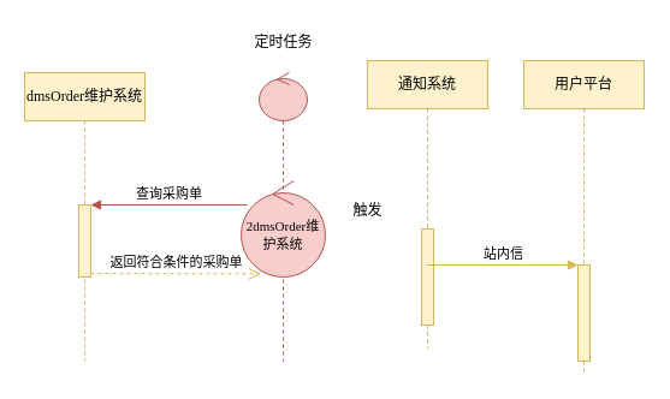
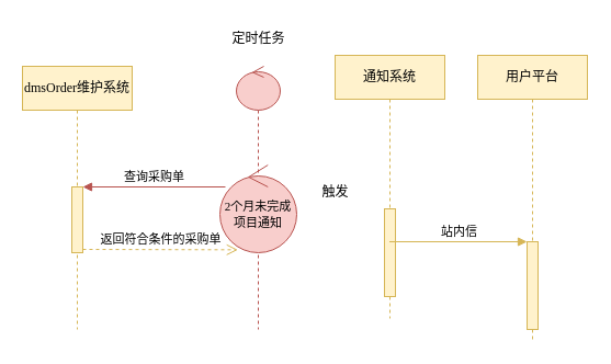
- <mxCell id="5" value="&lt;span style=&quot;font-size: 11px; background-color: rgb(248, 206, 204);&quot;&gt;2dmsOrder维护系统&lt;/span&gt;" style="ellipse;shape=umlControl;whiteSpace=wrap;html=1;fontFamily=仿宋;fillColor=#f8cecc;strokeColor=#b85450;" vertex="1" parent="1"><mxGeometry x="200" y="150" width="70" height="80" as="geometry" /></mxCell>
+ <mxCell id="5" value="&lt;span style=&quot;font-size: 11px; background-color: rgb(248, 206, 204);&quot;&gt;2个月未完成项目通知&lt;/span&gt;" style="ellipse;shape=umlControl;whiteSpace=wrap;html=1;fontFamily=仿宋;fillColor=#f8cecc;strokeColor=#b85450;" vertex="1" parent="1"><mxGeometry x="200" y="150" width="70" height="80" as="geometry" /></mxCell>
